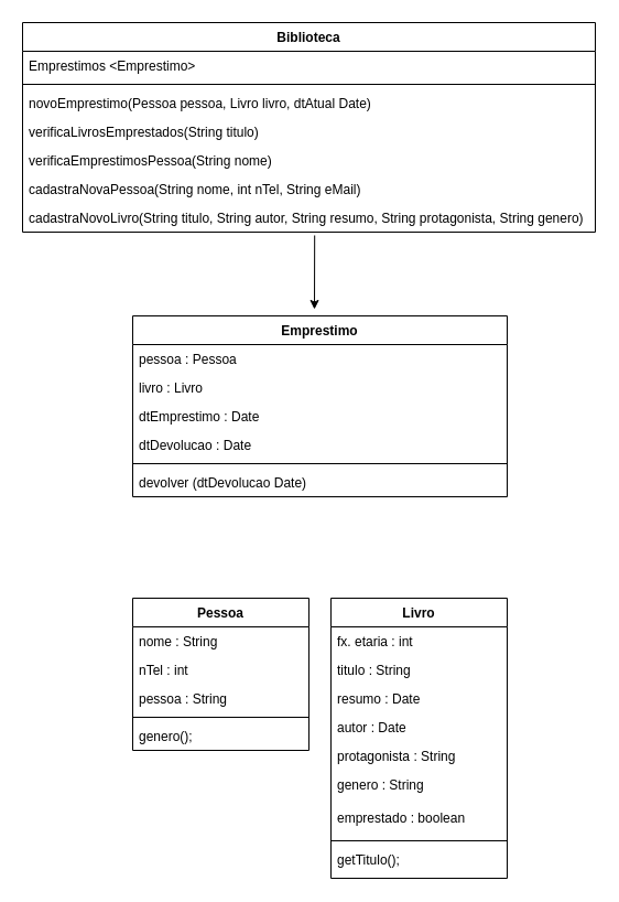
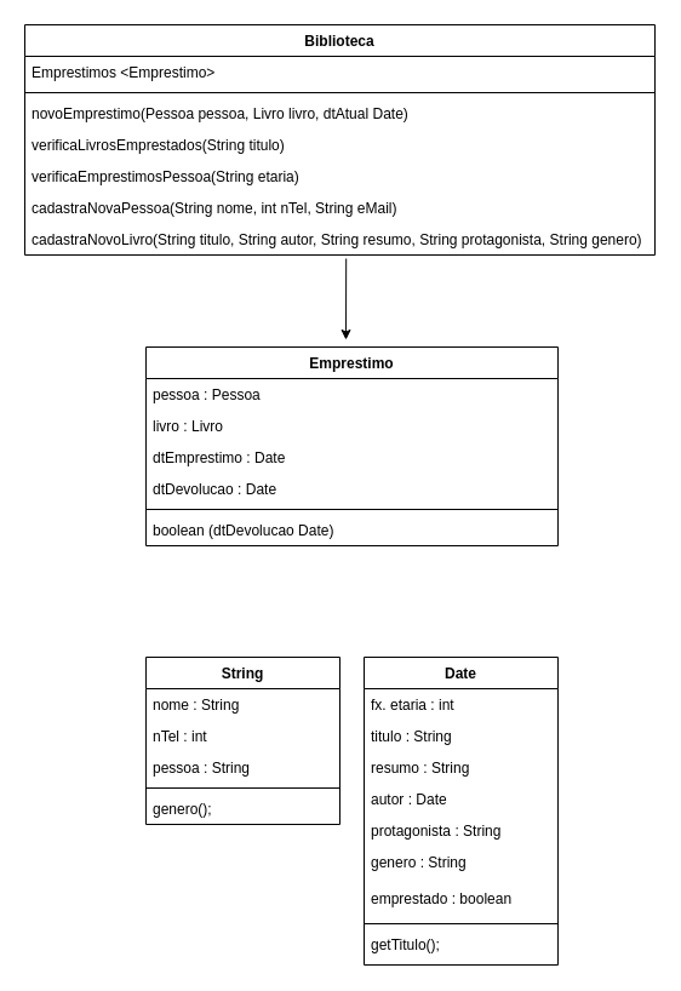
- <mxCell id="30" value="verificaEmprestimosPessoa(String nome)" style="text;strokeColor=none;fillColor=none;align=left;verticalAlign=top;spacingLeft=4;spacingRight=4;overflow=hidden;rotatable=0;points=[[0,0.5],[1,0.5]];portConstraint=eastwest;" vertex="1" parent="25"><mxGeometry y="112" width="520" height="26" as="geometry" /></mxCell>
+ <mxCell id="30" value="verificaEmprestimosPessoa(String etaria)" style="text;strokeColor=none;fillColor=none;align=left;verticalAlign=top;spacingLeft=4;spacingRight=4;overflow=hidden;rotatable=0;points=[[0,0.5],[1,0.5]];portConstraint=eastwest;" vertex="1" parent="25"><mxGeometry y="112" width="520" height="26" as="geometry" /></mxCell>
- <mxCell id="24" value="devolver (dtDevolucao Date)&#10;" style="text;strokeColor=none;fillColor=none;align=left;verticalAlign=top;spacingLeft=4;spacingRight=4;overflow=hidden;rotatable=0;points=[[0,0.5],[1,0.5]];portConstraint=eastwest;" vertex="1" parent="18"><mxGeometry y="138" width="340" height="26" as="geometry" /></mxCell>
+ <mxCell id="24" value="boolean (dtDevolucao Date)&#10;" style="text;strokeColor=none;fillColor=none;align=left;verticalAlign=top;spacingLeft=4;spacingRight=4;overflow=hidden;rotatable=0;points=[[0,0.5],[1,0.5]];portConstraint=eastwest;" vertex="1" parent="18"><mxGeometry y="138" width="340" height="26" as="geometry" /></mxCell>
- <mxCell id="2" value="Pessoa" style="swimlane;fontStyle=1;align=center;verticalAlign=top;childLayout=stackLayout;horizontal=1;startSize=26;horizontalStack=0;resizeParent=1;resizeParentMax=0;resizeLast=0;collapsible=1;marginBottom=0;" vertex="1" parent="1"><mxGeometry x="120" y="542" width="160" height="138" as="geometry" /></mxCell>
+ <mxCell id="2" value="String" style="swimlane;fontStyle=1;align=center;verticalAlign=top;childLayout=stackLayout;horizontal=1;startSize=26;horizontalStack=0;resizeParent=1;resizeParentMax=0;resizeLast=0;collapsible=1;marginBottom=0;" vertex="1" parent="1"><mxGeometry x="120" y="542" width="160" height="138" as="geometry" /></mxCell>
- <mxCell id="8" value="Livro" style="swimlane;fontStyle=1;align=center;verticalAlign=top;childLayout=stackLayout;horizontal=1;startSize=26;horizontalStack=0;resizeParent=1;resizeParentMax=0;resizeLast=0;collapsible=1;marginBottom=0;" vertex="1" parent="1"><mxGeometry x="300" y="542" width="160" height="254" as="geometry" /></mxCell>
+ <mxCell id="8" value="Date" style="swimlane;fontStyle=1;align=center;verticalAlign=top;childLayout=stackLayout;horizontal=1;startSize=26;horizontalStack=0;resizeParent=1;resizeParentMax=0;resizeLast=0;collapsible=1;marginBottom=0;" vertex="1" parent="1"><mxGeometry x="300" y="542" width="160" height="254" as="geometry" /></mxCell>
- <mxCell id="11" value="resumo : Date" style="text;strokeColor=none;fillColor=none;align=left;verticalAlign=top;spacingLeft=4;spacingRight=4;overflow=hidden;rotatable=0;points=[[0,0.5],[1,0.5]];portConstraint=eastwest;" vertex="1" parent="8"><mxGeometry y="78" width="160" height="26" as="geometry" /></mxCell>
+ <mxCell id="11" value="resumo : String" style="text;strokeColor=none;fillColor=none;align=left;verticalAlign=top;spacingLeft=4;spacingRight=4;overflow=hidden;rotatable=0;points=[[0,0.5],[1,0.5]];portConstraint=eastwest;" vertex="1" parent="8"><mxGeometry y="78" width="160" height="26" as="geometry" /></mxCell>
